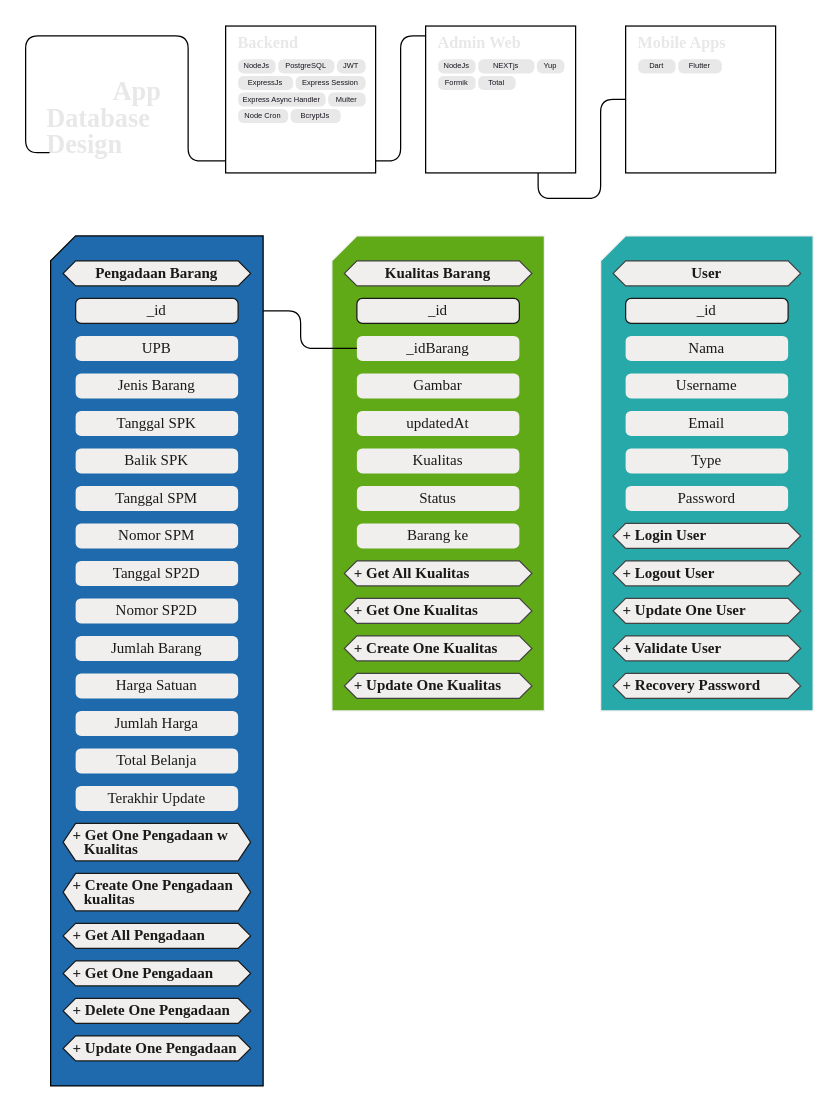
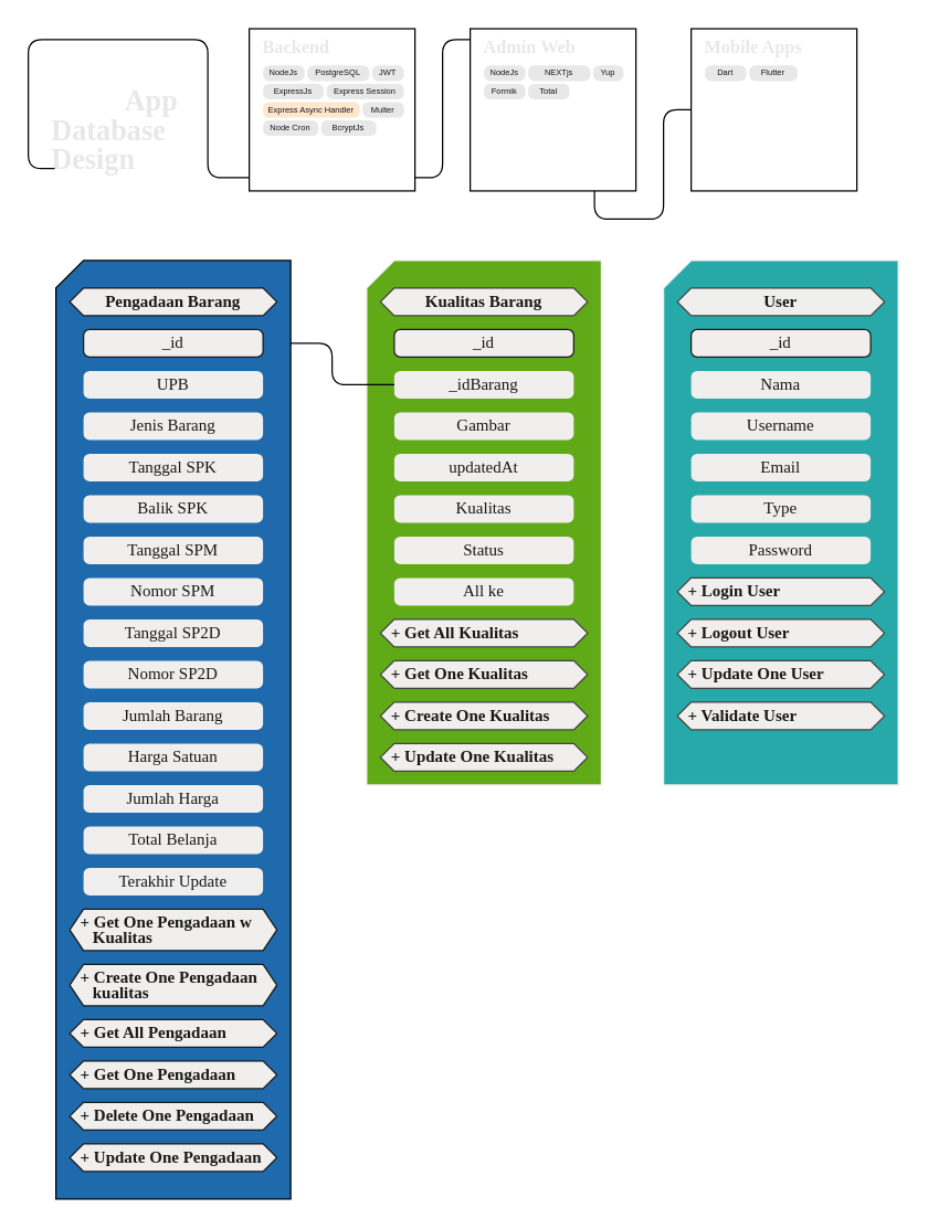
- <mxCell id="50" value="&lt;font color=&quot;#18141d&quot; style=&quot;font-size: 6px;&quot;&gt;Express Async Handler&lt;/font&gt;" style="rounded=1;whiteSpace=wrap;html=1;fontSize=6;fontColor=#E8E8E8;strokeColor=none;fillColor=#E8E8E8;arcSize=38;" vertex="1" parent="1"><mxGeometry x="190" y="73.25" width="70" height="11.25" as="geometry" /></mxCell>
+ <mxCell id="50" value="&lt;font color=&quot;#18141d&quot; style=&quot;font-size: 6px;&quot;&gt;Express Async Handler&lt;/font&gt;" style="rounded=1;whiteSpace=wrap;html=1;fontSize=6;fontColor=#E8E8E8;strokeColor=none;fillColor=#ffe6cc;arcSize=38;" vertex="1" parent="1"><mxGeometry x="190" y="73.25" width="70" height="11.25" as="geometry" /></mxCell>
- <mxCell id="11" value="Barang ke" style="rounded=1;whiteSpace=wrap;html=1;fontFamily=Garamond;fillColor=#F0EFED;fontColor=#191919;strokeColor=none;arcSize=22;gradientColor=none;" vertex="1" parent="2"><mxGeometry x="20" y="230" width="130" height="20" as="geometry" /></mxCell>
+ <mxCell id="11" value="All ke" style="rounded=1;whiteSpace=wrap;html=1;fontFamily=Garamond;fillColor=#F0EFED;fontColor=#191919;strokeColor=none;arcSize=22;gradientColor=none;" vertex="1" parent="2"><mxGeometry x="20" y="230" width="130" height="20" as="geometry" /></mxCell>
- <mxCell id="65" value="&lt;div style=&quot;&quot;&gt;&lt;span style=&quot;font-family: Garamond; background-color: initial;&quot;&gt;&amp;nbsp; + Recovery Password&lt;/span&gt;&lt;/div&gt;" style="shape=hexagon;perimeter=hexagonPerimeter2;whiteSpace=wrap;html=1;fixedSize=1;size=10;fontStyle=1;fillColor=#F0EFED;fontColor=#191919;strokeColor=#434242;align=left;" vertex="1" parent="54"><mxGeometry x="10" y="350" width="150" height="20" as="geometry" /></mxCell>
